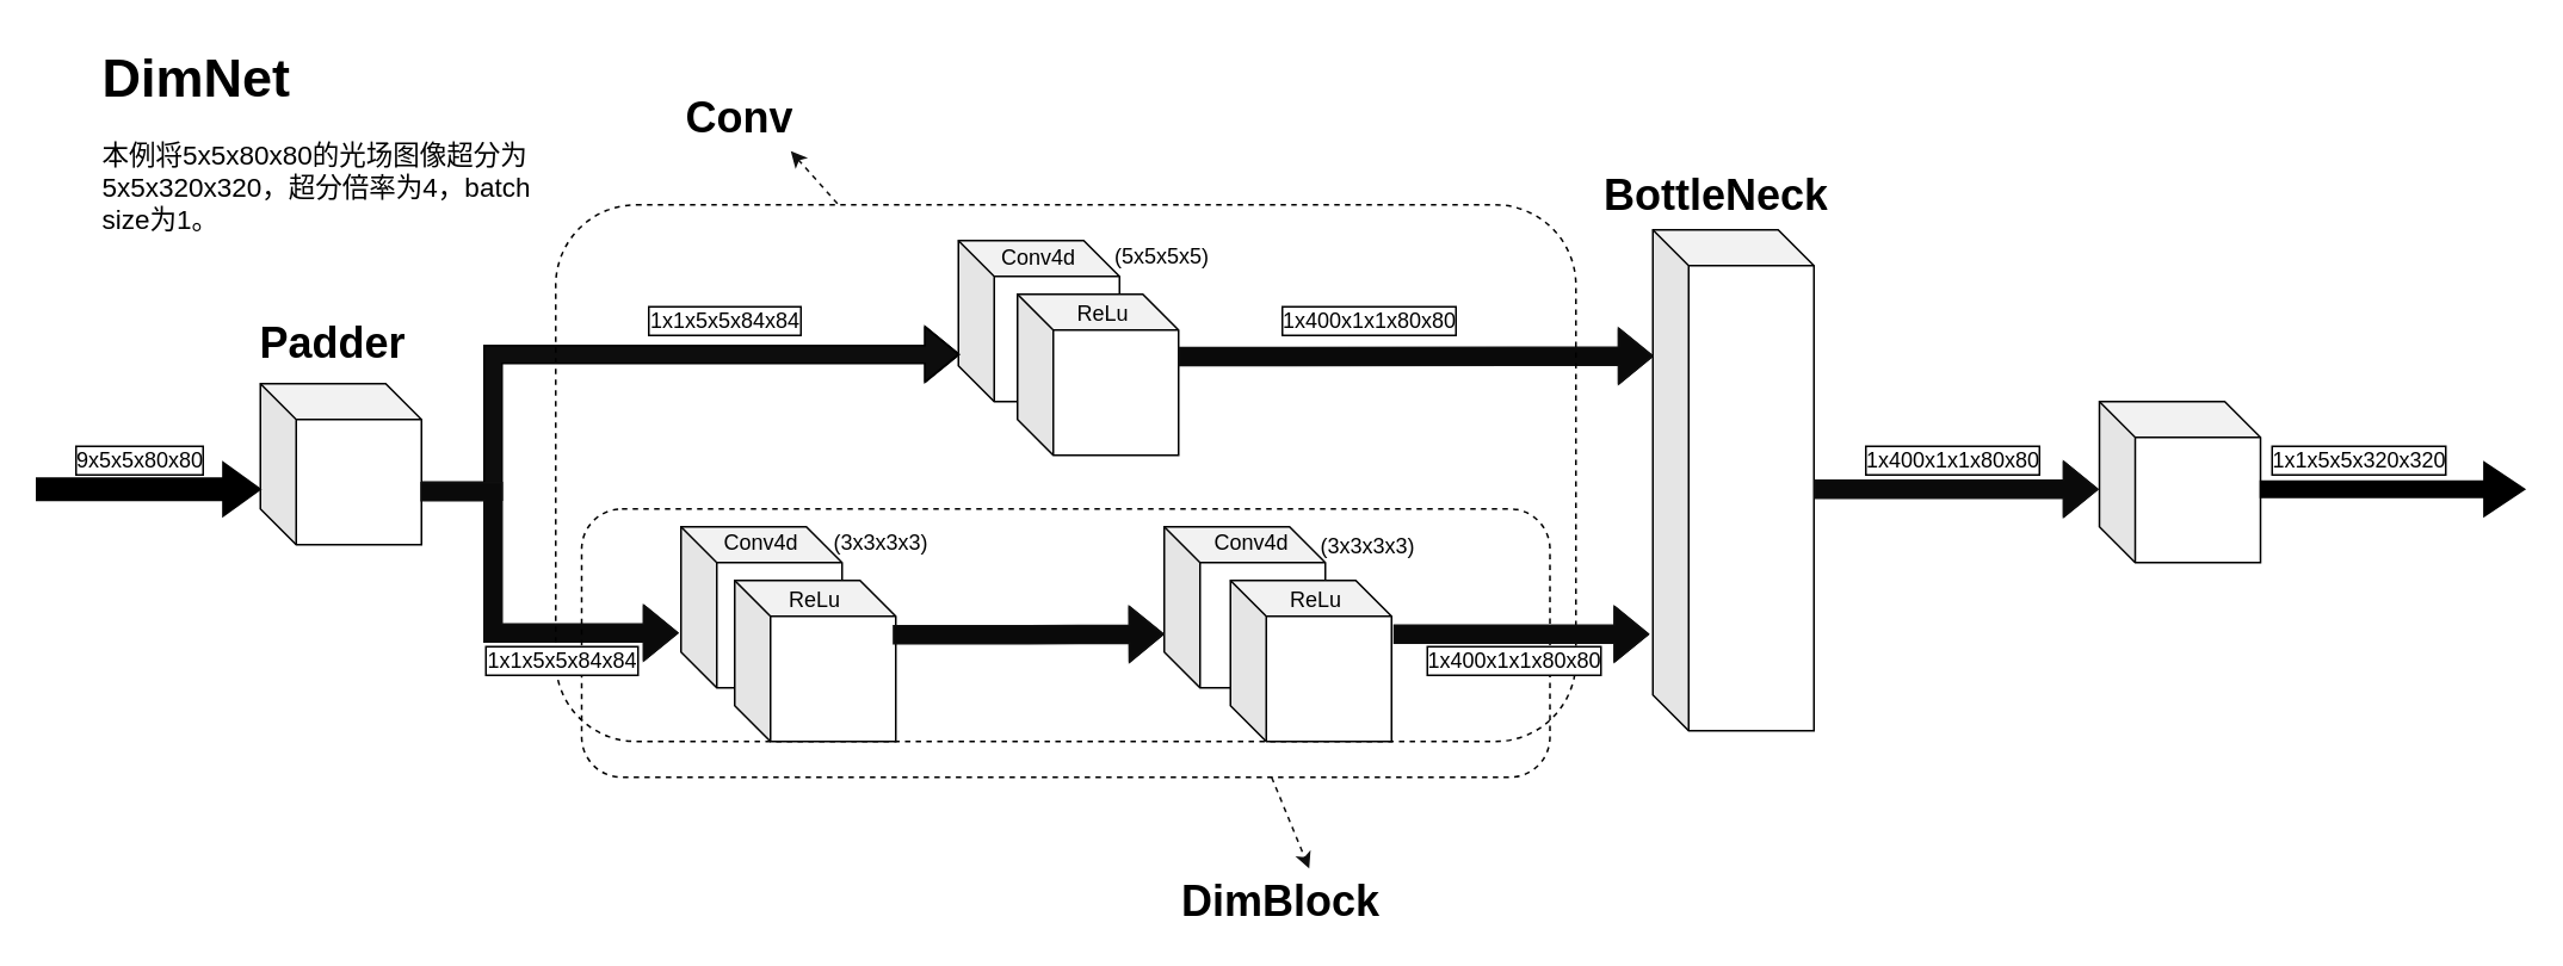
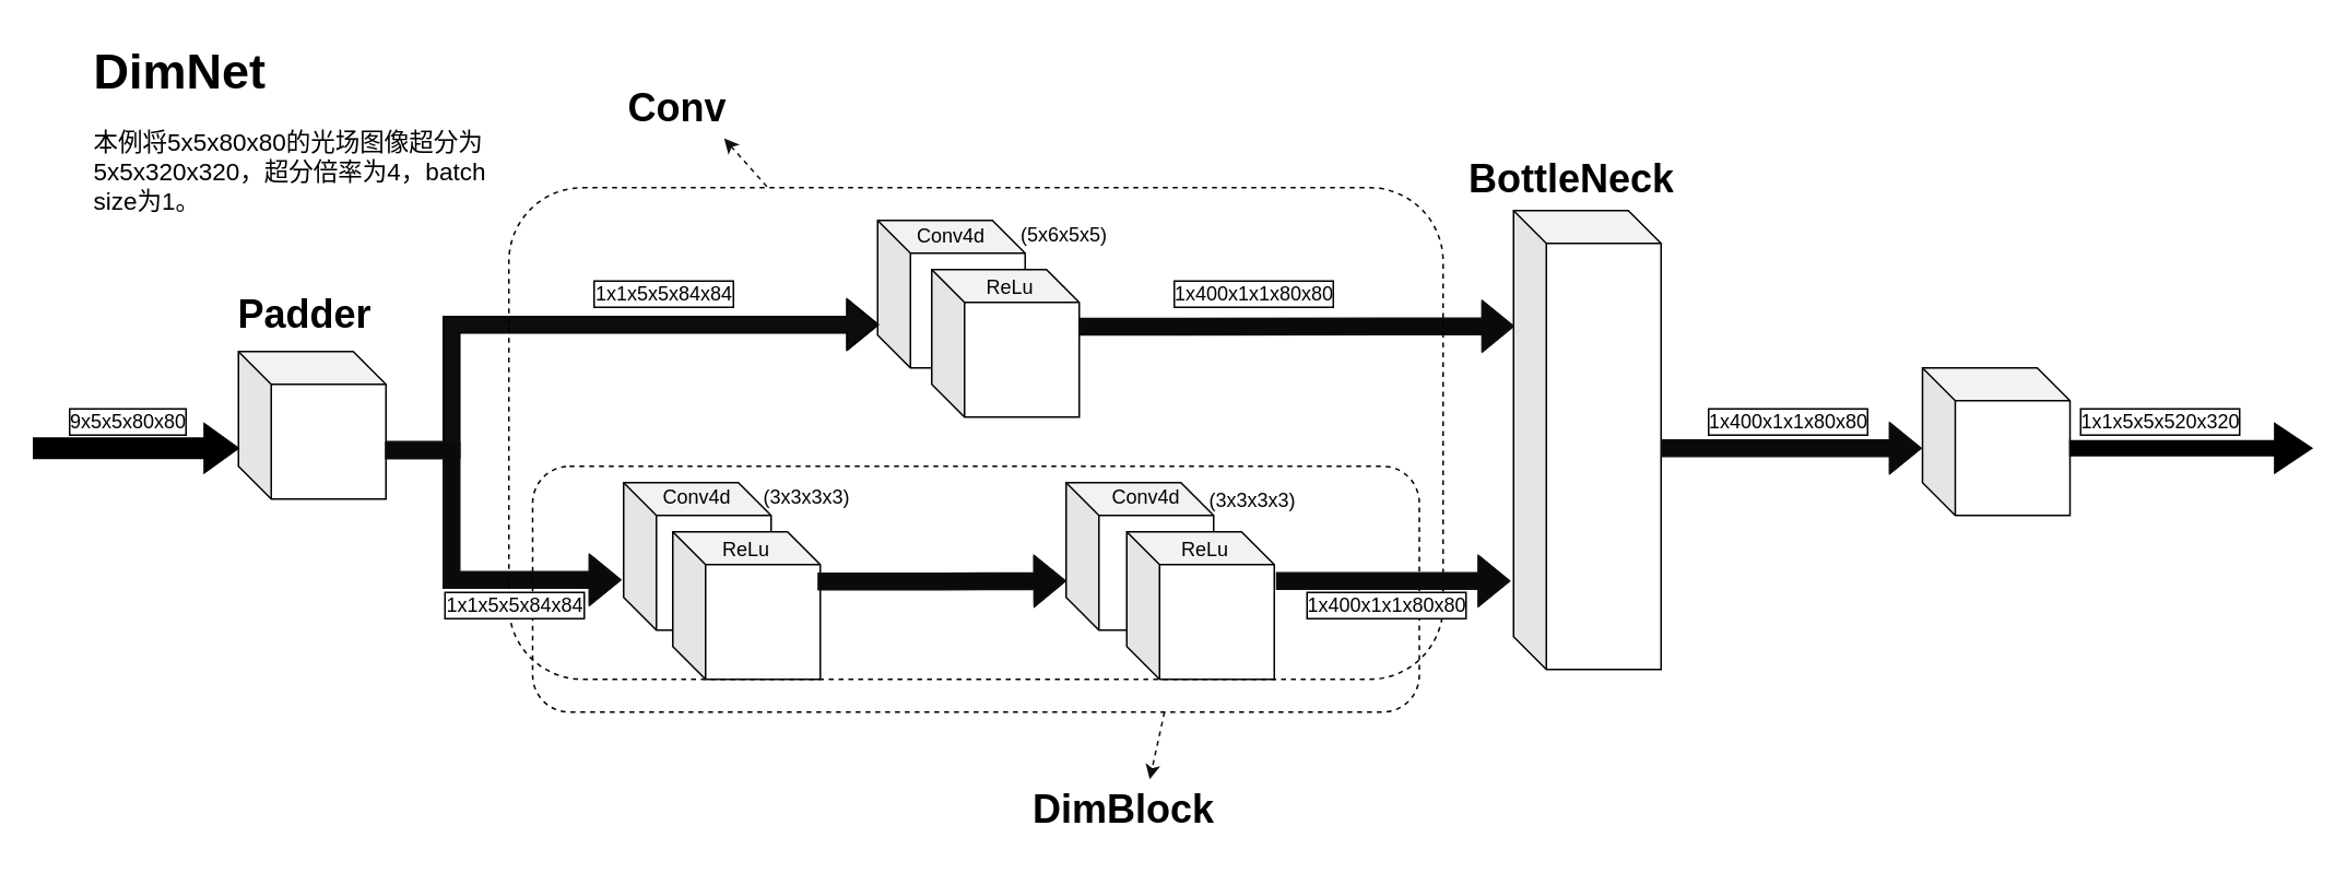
- <mxCell id="43" value="(5x5x5x5)" style="text;html=1;strokeColor=none;fillColor=none;align=center;verticalAlign=middle;whiteSpace=wrap;rounded=0;shadow=0;dashed=1;labelBackgroundColor=none;labelBorderColor=none;fontColor=#000000;" parent="1" vertex="1"><mxGeometry x="604" y="128" width="90" height="30" as="geometry" /></mxCell>
+ <mxCell id="43" value="(5x6x5x5)" style="text;html=1;strokeColor=none;fillColor=none;align=center;verticalAlign=middle;whiteSpace=wrap;rounded=0;shadow=0;dashed=1;labelBackgroundColor=none;labelBorderColor=none;fontColor=#000000;" parent="1" vertex="1"><mxGeometry x="604" y="128" width="90" height="30" as="geometry" /></mxCell>
- <mxCell id="40" value="1x1x5x5x320x320" style="text;html=1;strokeColor=none;fillColor=none;align=center;verticalAlign=middle;whiteSpace=wrap;rounded=0;shadow=0;dashed=1;labelBackgroundColor=default;labelBorderColor=default;fontColor=#000000;" parent="1" vertex="1"><mxGeometry x="1272.5" y="242" width="90" height="30" as="geometry" /></mxCell>
+ <mxCell id="40" value="1x1x5x5x520x320" style="text;html=1;strokeColor=none;fillColor=none;align=center;verticalAlign=middle;whiteSpace=wrap;rounded=0;shadow=0;dashed=1;labelBackgroundColor=default;labelBorderColor=default;fontColor=#000000;" parent="1" vertex="1"><mxGeometry x="1272.5" y="242" width="90" height="30" as="geometry" /></mxCell>
- <mxCell id="27" value="&lt;h1&gt;DimBlock&lt;/h1&gt;" style="text;html=1;strokeColor=none;fillColor=none;spacing=5;spacingTop=-20;whiteSpace=wrap;overflow=hidden;rounded=0;shadow=0;" parent="1" vertex="1"><mxGeometry x="655" y="484" width="125" height="44" as="geometry" /></mxCell>
+ <mxCell id="27" value="&lt;h1&gt;DimBlock&lt;/h1&gt;" style="text;html=1;strokeColor=none;fillColor=none;spacing=5;spacingTop=-20;whiteSpace=wrap;overflow=hidden;rounded=0;shadow=0;" parent="1" vertex="1"><mxGeometry x="625" y="474" width="125" height="44" as="geometry" /></mxCell>
